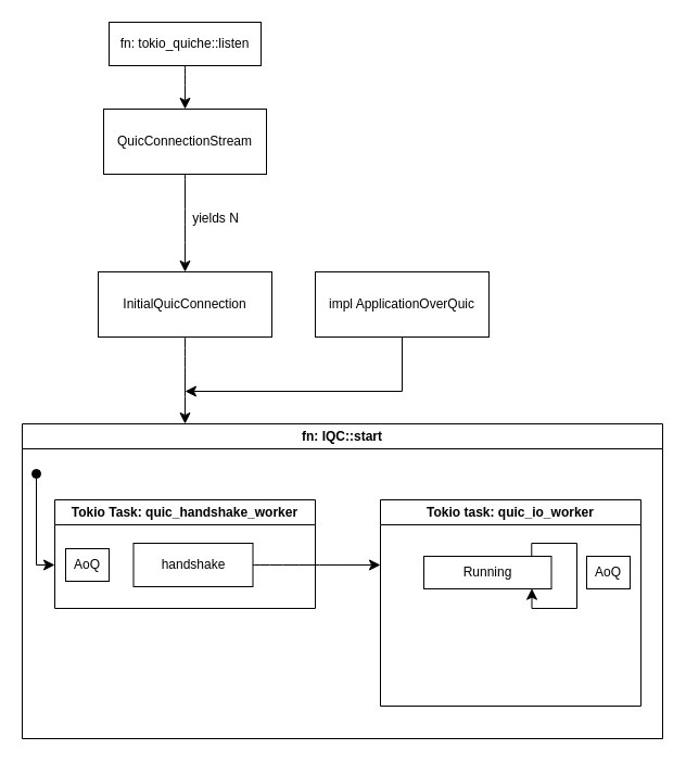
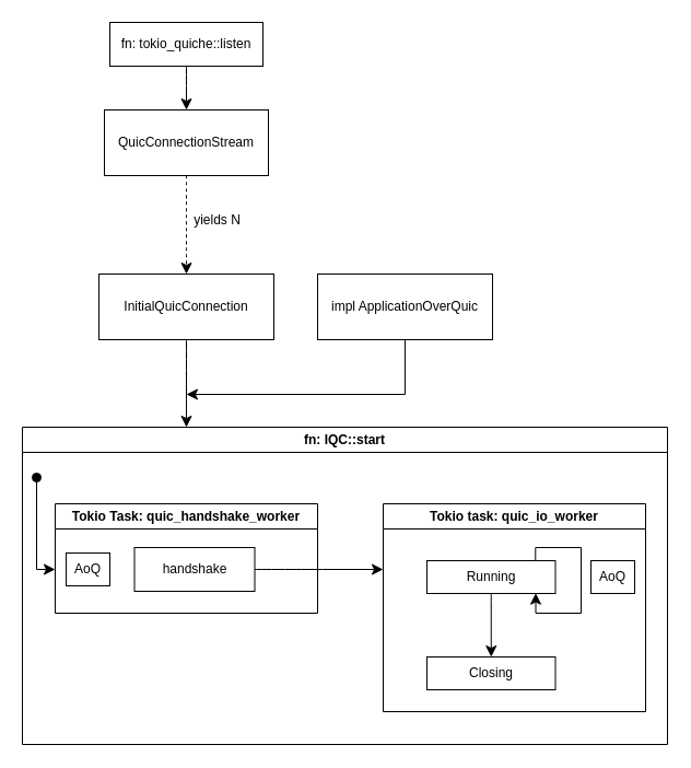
- <mxCell id="4" style="edgeStyle=none;curved=1;rounded=0;orthogonalLoop=1;jettySize=auto;html=1;entryX=0.5;entryY=0;entryDx=0;entryDy=0;fontSize=12;startSize=8;endSize=8;" parent="1" source="6" target="7" edge="1"><mxGeometry relative="1" as="geometry" /></mxCell>
+ <mxCell id="4" style="edgeStyle=none;curved=1;rounded=0;orthogonalLoop=1;jettySize=auto;html=1;entryX=0.5;entryY=0;entryDx=0;entryDy=0;fontSize=12;startSize=8;endSize=8;dashed=1;" parent="1" source="6" target="7" edge="1"><mxGeometry relative="1" as="geometry" /></mxCell>
+ <mxCell id="17" style="edgeStyle=none;curved=1;rounded=0;orthogonalLoop=1;jettySize=auto;html=1;entryX=0.5;entryY=0;entryDx=0;entryDy=0;fontSize=12;startSize=8;endSize=8;" parent="15" source="18" target="19" edge="1"><mxGeometry relative="1" as="geometry" /></mxCell>
+ <mxCell id="19" value="Closing" style="rounded=0;whiteSpace=wrap;html=1;" parent="15" vertex="1"><mxGeometry x="40" y="140" width="117.5" height="30" as="geometry" /></mxCell>
